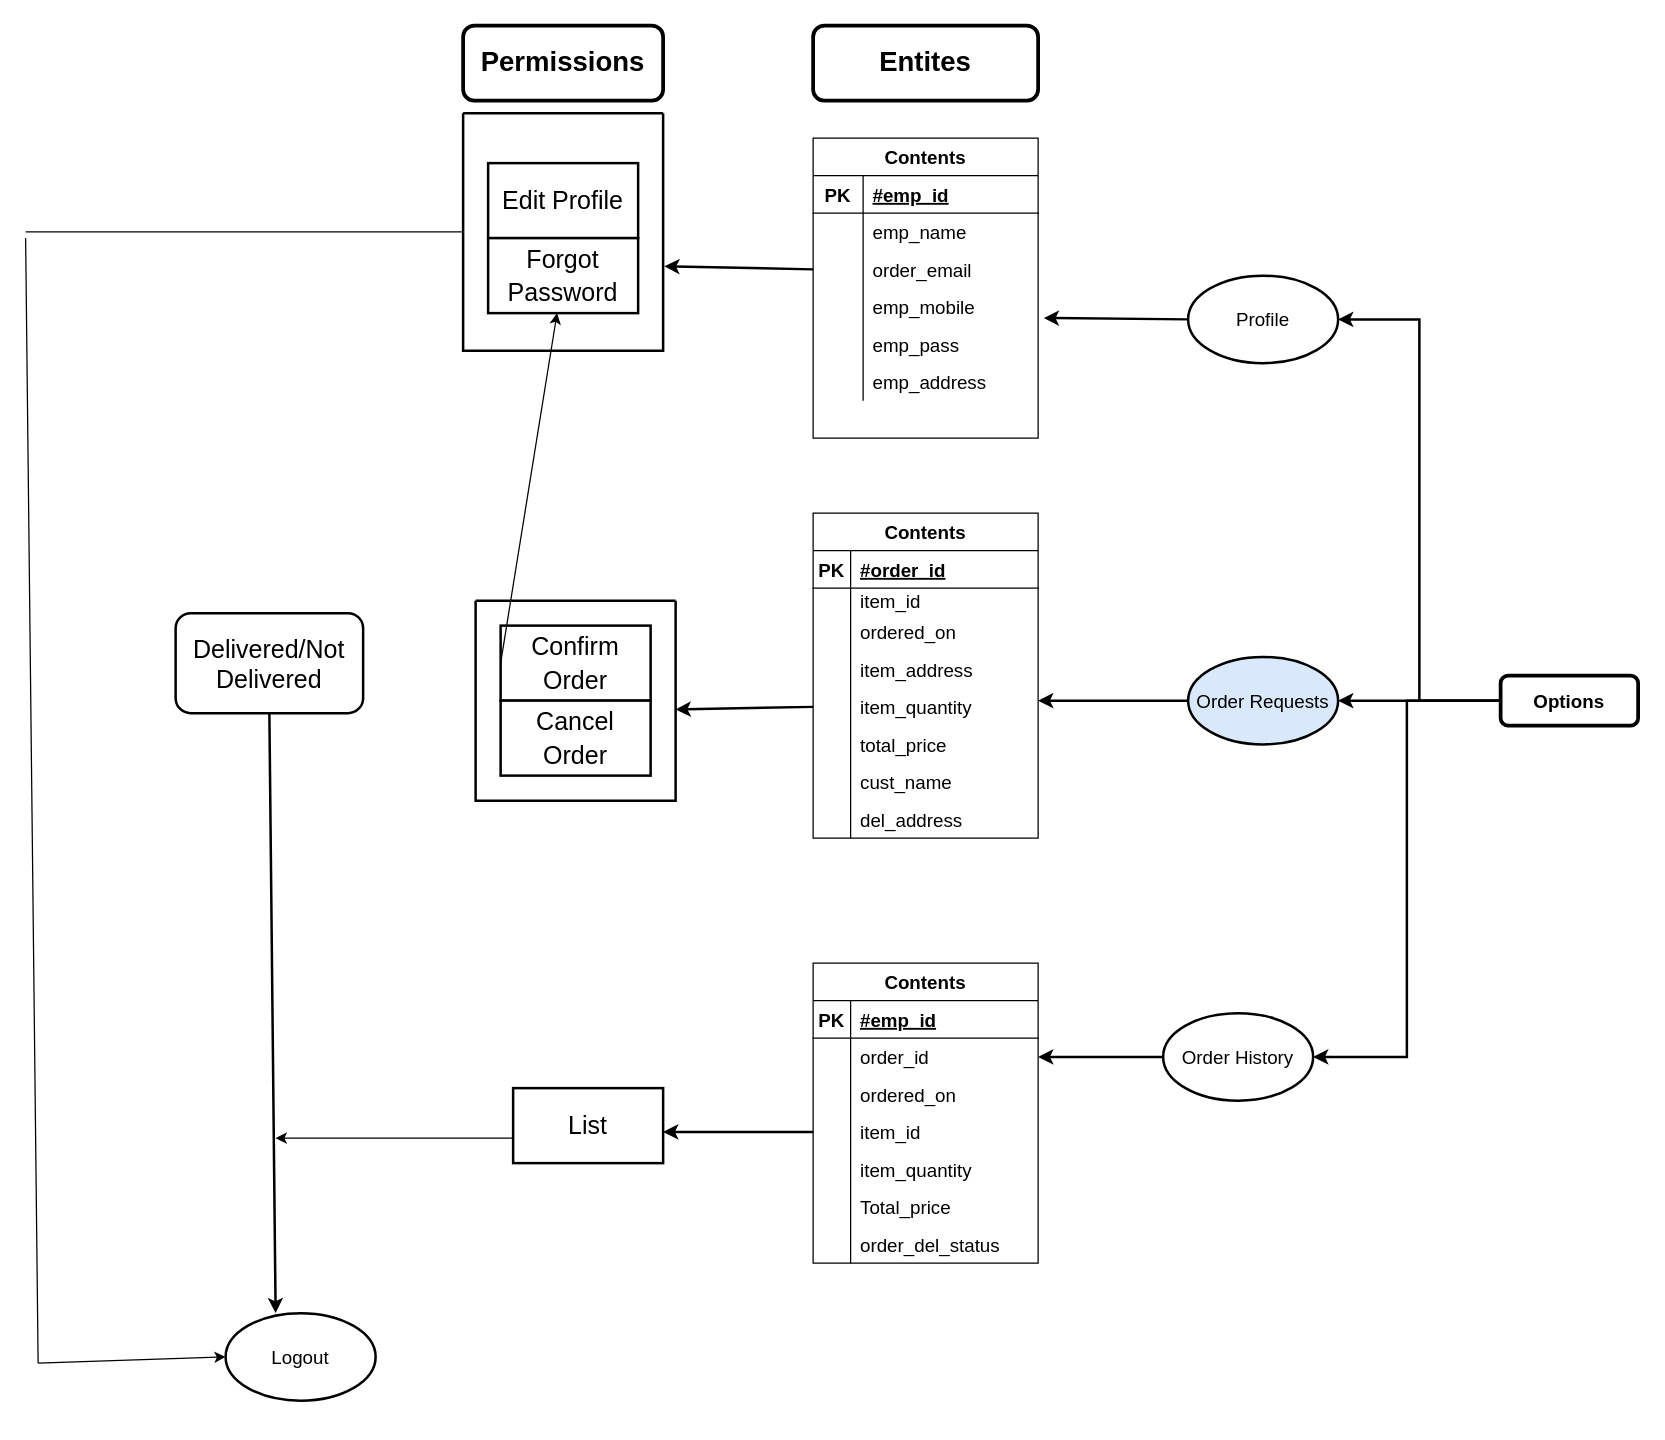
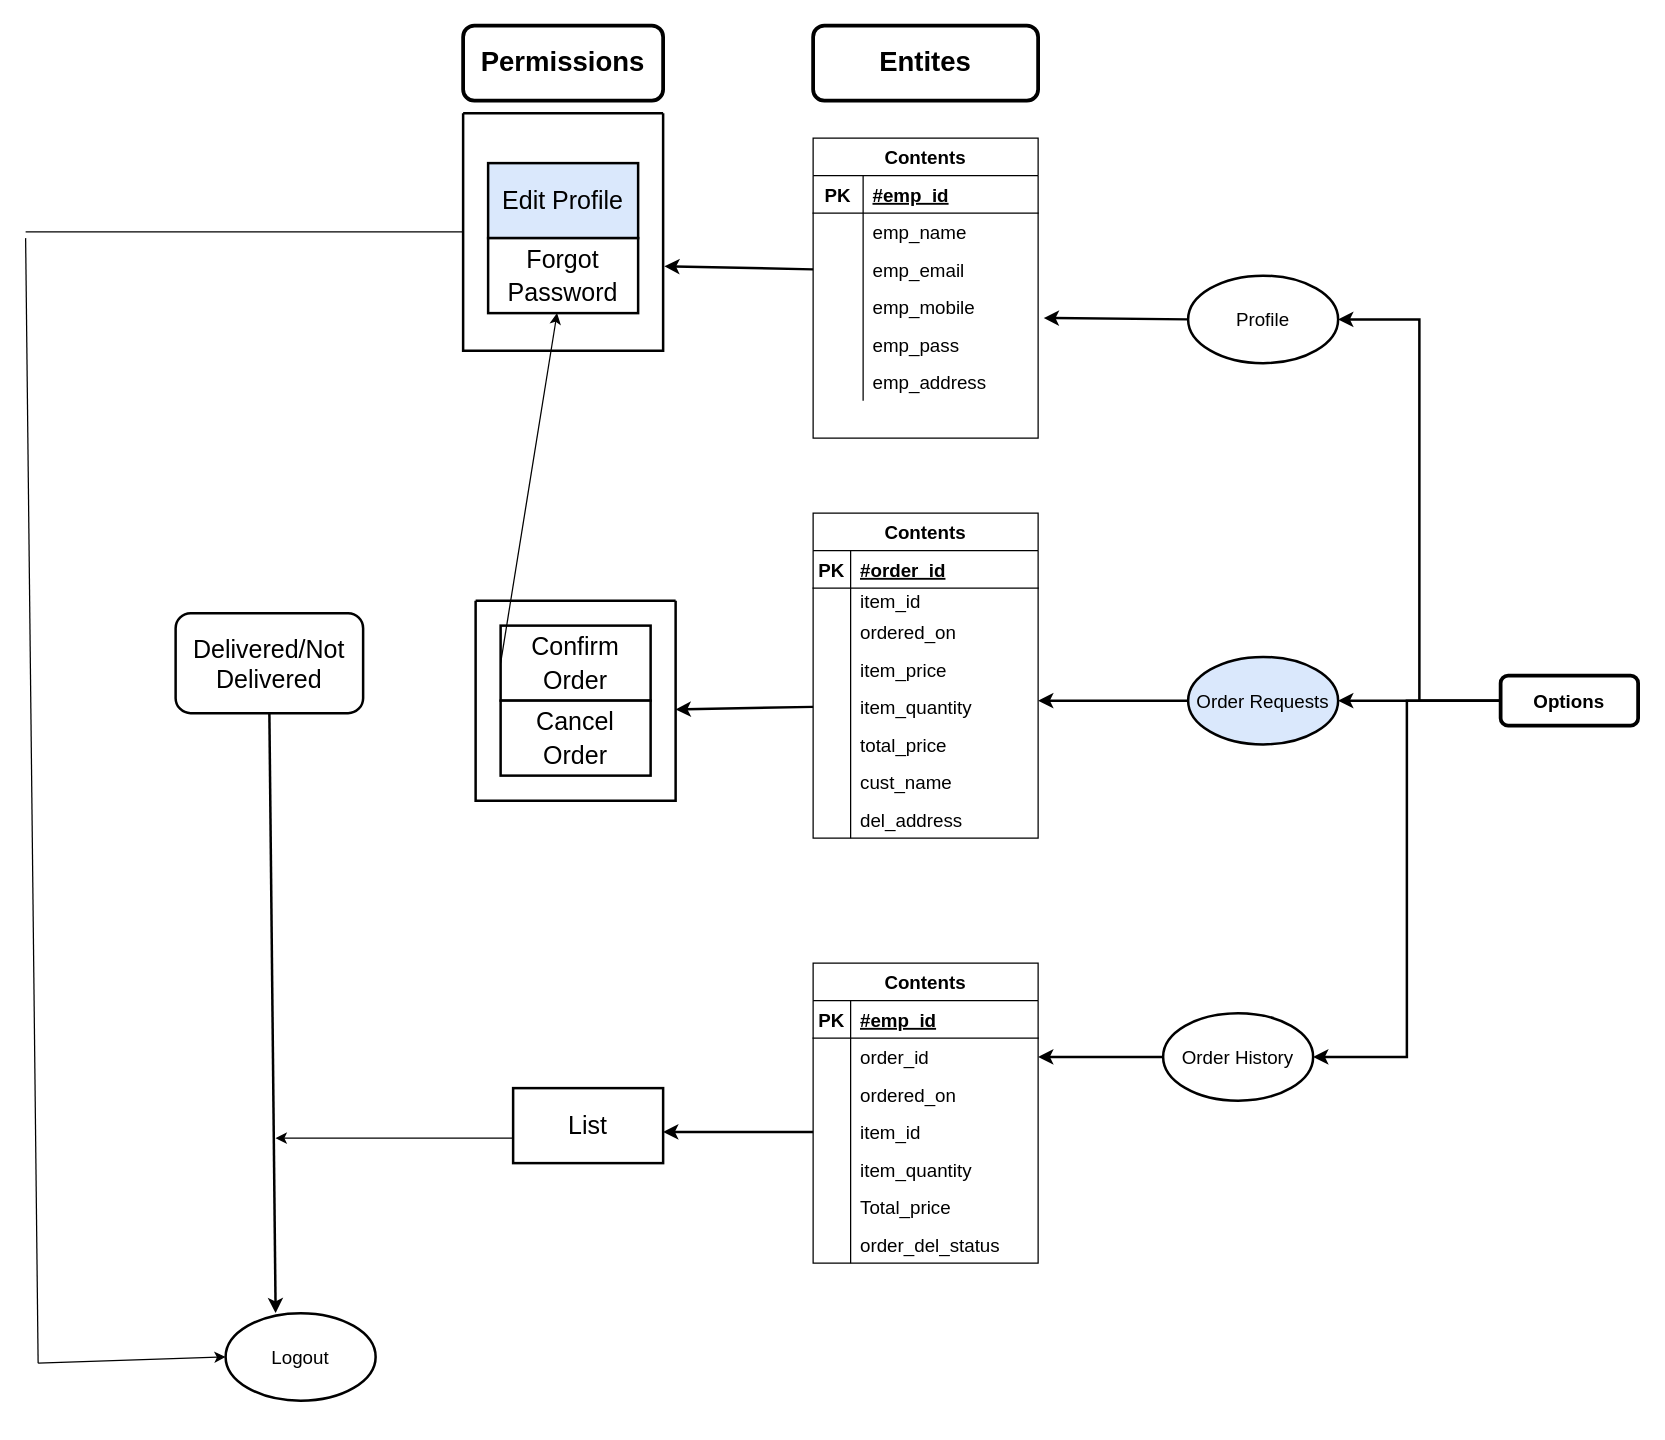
- <mxCell id="92" value="&lt;font style=&quot;font-size: 20px&quot;&gt;Edit Profile&lt;/font&gt;" style="rounded=0;whiteSpace=wrap;html=1;fontSize=22;strokeWidth=2;" vertex="1" parent="91"><mxGeometry x="20" y="40" width="120" height="60" as="geometry" /></mxCell>
+ <mxCell id="92" value="&lt;font style=&quot;font-size: 20px&quot;&gt;Edit Profile&lt;/font&gt;" style="rounded=0;whiteSpace=wrap;html=1;fontSize=22;strokeWidth=2;fillColor=#dae8fc;" vertex="1" parent="91"><mxGeometry x="20" y="40" width="120" height="60" as="geometry" /></mxCell>
- <mxCell id="22" value="order_email" style="shape=partialRectangle;connectable=0;fillColor=none;top=0;left=0;bottom=0;right=0;align=left;spacingLeft=6;overflow=hidden;fontSize=15;strokeWidth=1;" vertex="1" parent="20"><mxGeometry x="40" width="140" height="30" as="geometry"><mxRectangle width="140" height="30" as="alternateBounds" /></mxGeometry></mxCell>
+ <mxCell id="22" value="emp_email" style="shape=partialRectangle;connectable=0;fillColor=none;top=0;left=0;bottom=0;right=0;align=left;spacingLeft=6;overflow=hidden;fontSize=15;strokeWidth=1;" vertex="1" parent="20"><mxGeometry x="40" width="140" height="30" as="geometry"><mxRectangle width="140" height="30" as="alternateBounds" /></mxGeometry></mxCell>
- <mxCell id="46" value="item_address" style="shape=partialRectangle;connectable=0;fillColor=none;top=0;left=0;bottom=0;right=0;align=left;spacingLeft=6;overflow=hidden;fontSize=15;strokeWidth=1;" vertex="1" parent="44"><mxGeometry x="30" width="150" height="30" as="geometry"><mxRectangle width="150" height="30" as="alternateBounds" /></mxGeometry></mxCell>
+ <mxCell id="46" value="item_price" style="shape=partialRectangle;connectable=0;fillColor=none;top=0;left=0;bottom=0;right=0;align=left;spacingLeft=6;overflow=hidden;fontSize=15;strokeWidth=1;" vertex="1" parent="44"><mxGeometry x="30" width="150" height="30" as="geometry"><mxRectangle width="150" height="30" as="alternateBounds" /></mxGeometry></mxCell>
